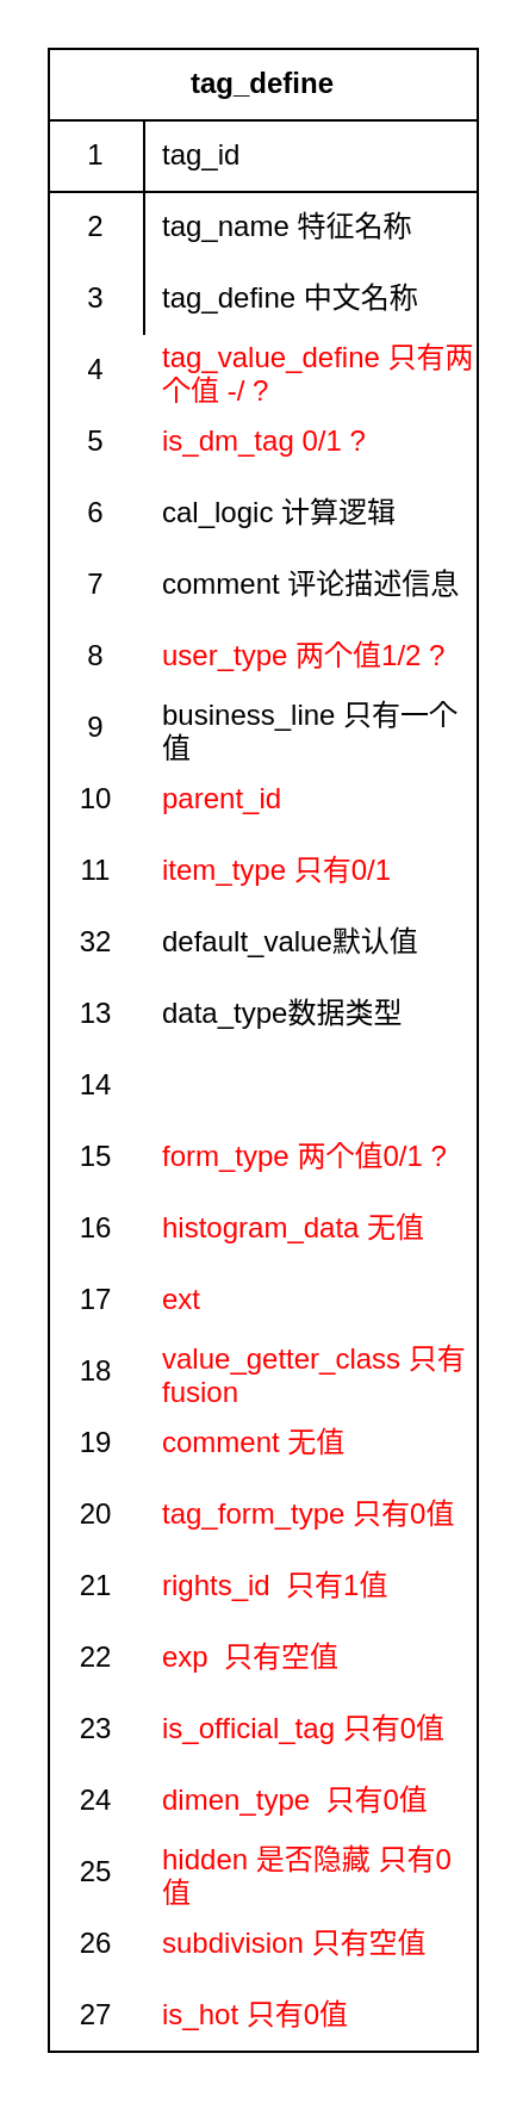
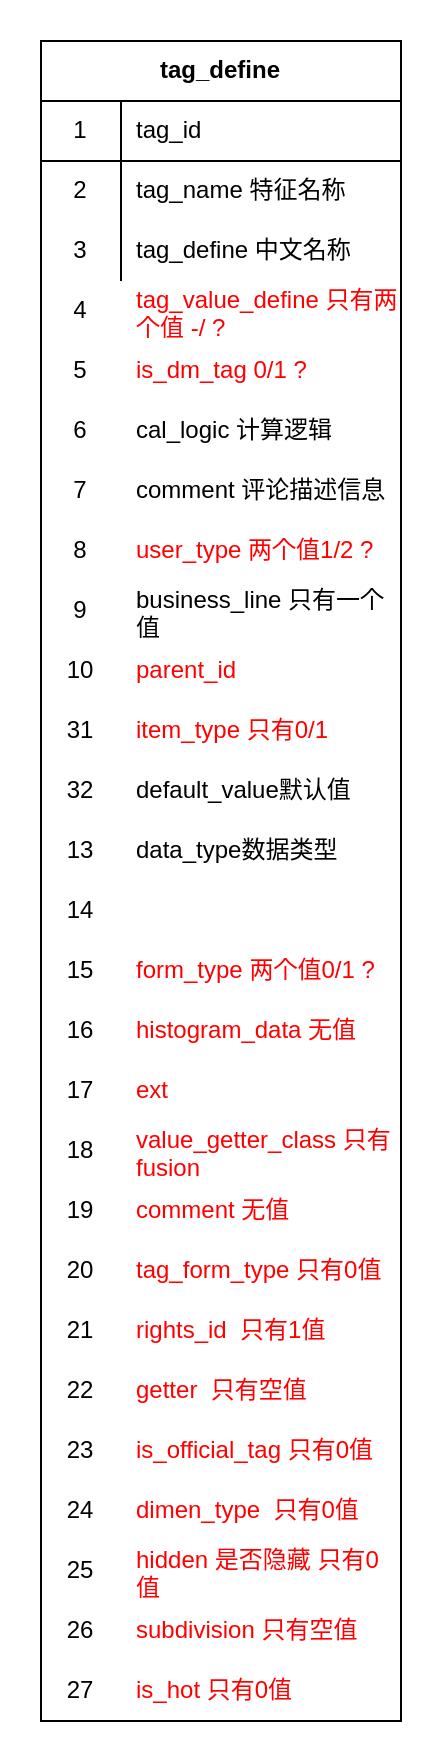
- <mxCell id="26" value="11" style="shape=partialRectangle;html=1;whiteSpace=wrap;connectable=0;fillColor=none;top=0;left=0;bottom=0;right=0;overflow=hidden;" vertex="1" parent="1"><mxGeometry x="20" y="350" width="40" height="30" as="geometry" /></mxCell>
+ <mxCell id="26" value="31" style="shape=partialRectangle;html=1;whiteSpace=wrap;connectable=0;fillColor=none;top=0;left=0;bottom=0;right=0;overflow=hidden;" vertex="1" parent="1"><mxGeometry x="20" y="350" width="40" height="30" as="geometry" /></mxCell>
- <mxCell id="55" value="&lt;font color=&quot;#ff0000&quot;&gt;exp&amp;nbsp; 只有空值&lt;/font&gt;" style="shape=partialRectangle;html=1;whiteSpace=wrap;connectable=0;fillColor=none;top=0;left=0;bottom=0;right=0;align=left;spacingLeft=6;overflow=hidden;" vertex="1" parent="53"><mxGeometry x="40" width="140" height="30" as="geometry" /></mxCell>
+ <mxCell id="55" value="&lt;font color=&quot;#ff0000&quot;&gt;getter&amp;nbsp; 只有空值&lt;/font&gt;" style="shape=partialRectangle;html=1;whiteSpace=wrap;connectable=0;fillColor=none;top=0;left=0;bottom=0;right=0;align=left;spacingLeft=6;overflow=hidden;" vertex="1" parent="53"><mxGeometry x="40" width="140" height="30" as="geometry" /></mxCell>
